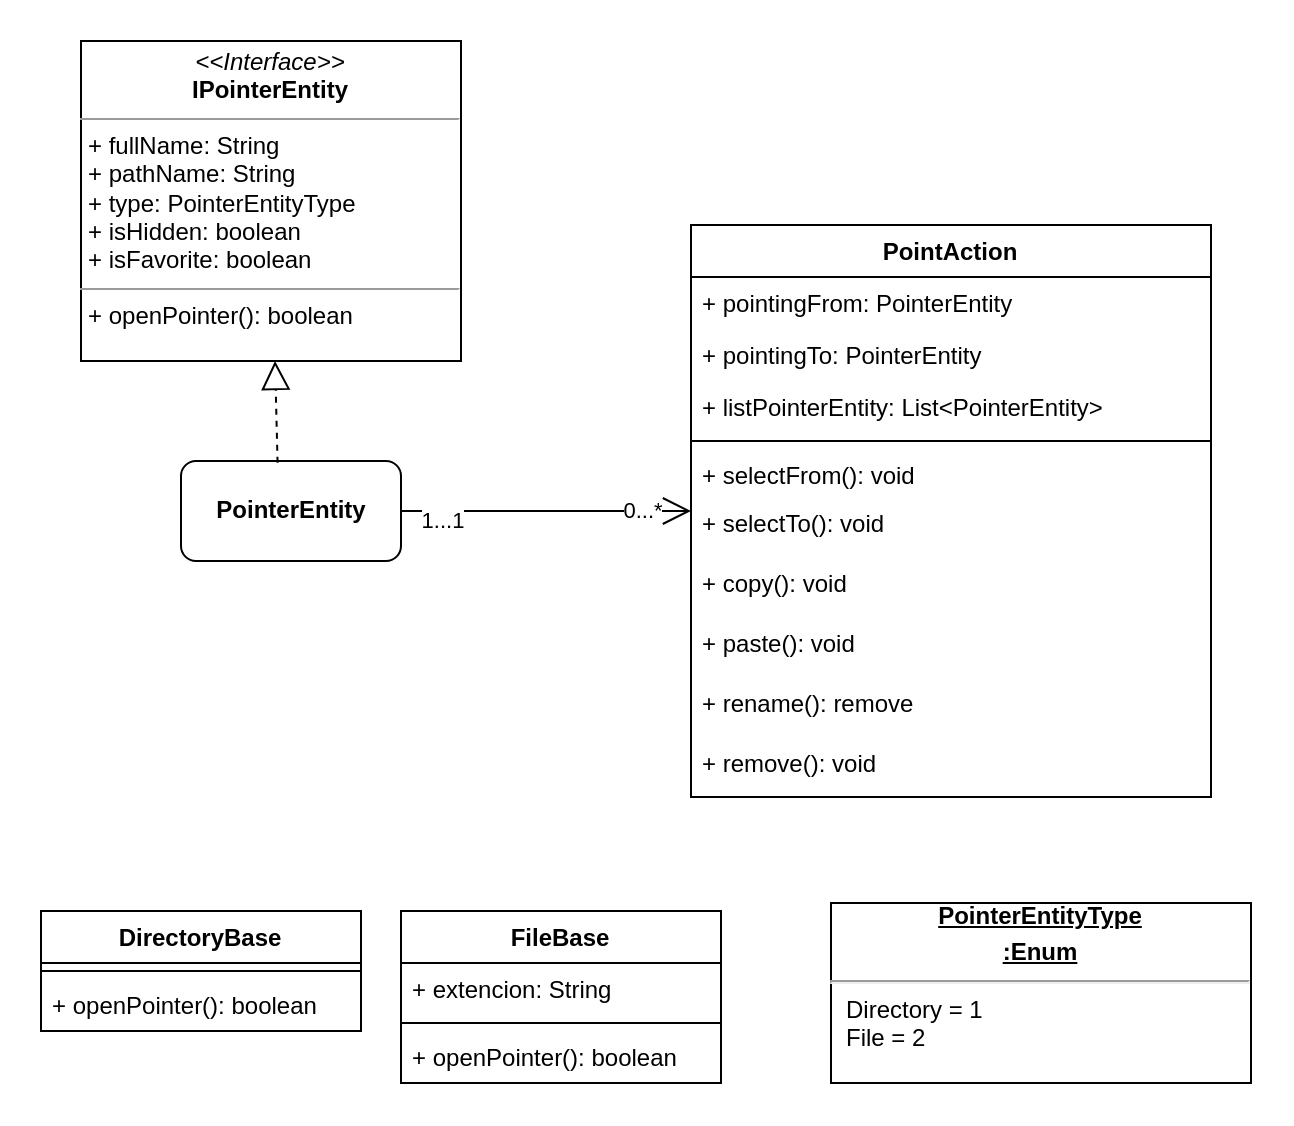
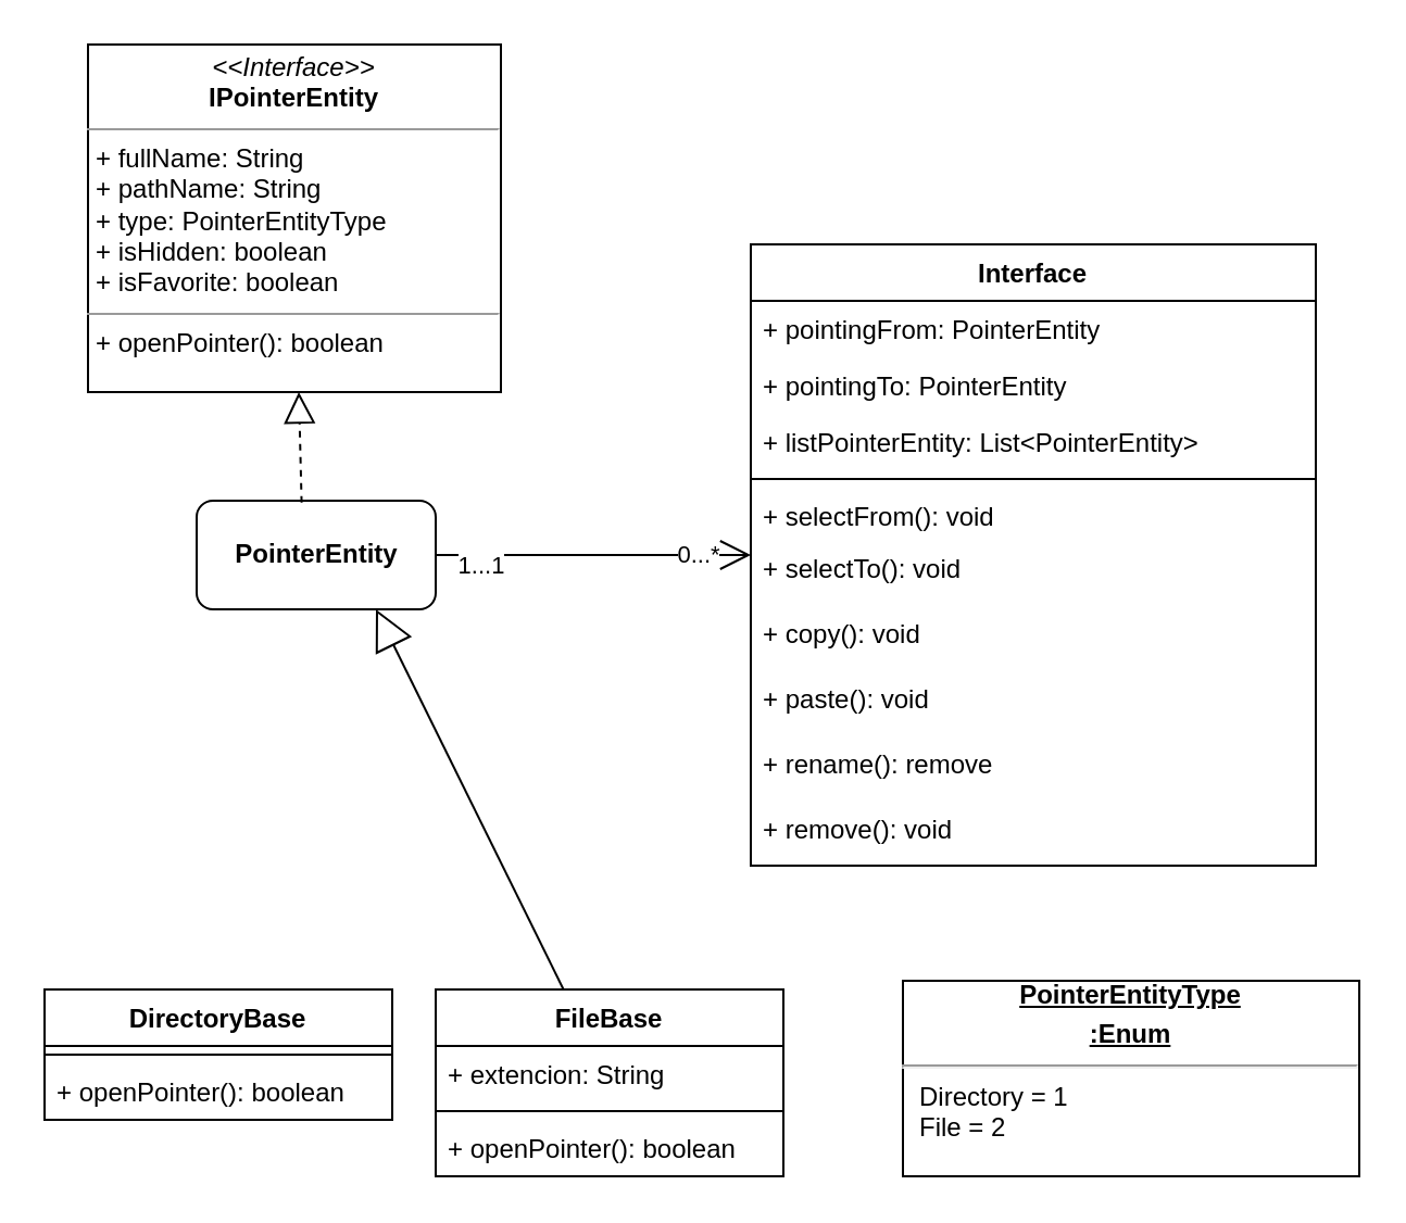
- <mxCell id="2" value="PointAction" style="swimlane;fontStyle=1;align=center;verticalAlign=top;childLayout=stackLayout;horizontal=1;startSize=26;horizontalStack=0;resizeParent=1;resizeParentMax=0;resizeLast=0;collapsible=1;marginBottom=0;" vertex="1" parent="1"><mxGeometry x="345" y="112" width="260" height="286" as="geometry" /></mxCell>
+ <mxCell id="2" value="Interface" style="swimlane;fontStyle=1;align=center;verticalAlign=top;childLayout=stackLayout;horizontal=1;startSize=26;horizontalStack=0;resizeParent=1;resizeParentMax=0;resizeLast=0;collapsible=1;marginBottom=0;" vertex="1" parent="1"><mxGeometry x="345" y="112" width="260" height="286" as="geometry" /></mxCell>
+ <mxCell id="27" value="" style="endArrow=block;endSize=16;endFill=0;html=1;rounded=0;entryX=0.75;entryY=1;entryDx=0;entryDy=0;" edge="1" parent="1" source="17" target="25"><mxGeometry width="160" relative="1" as="geometry"><mxPoint x="102" y="465.72" as="sourcePoint" /><mxPoint x="148.399" y="290" as="targetPoint" /></mxGeometry></mxCell>
